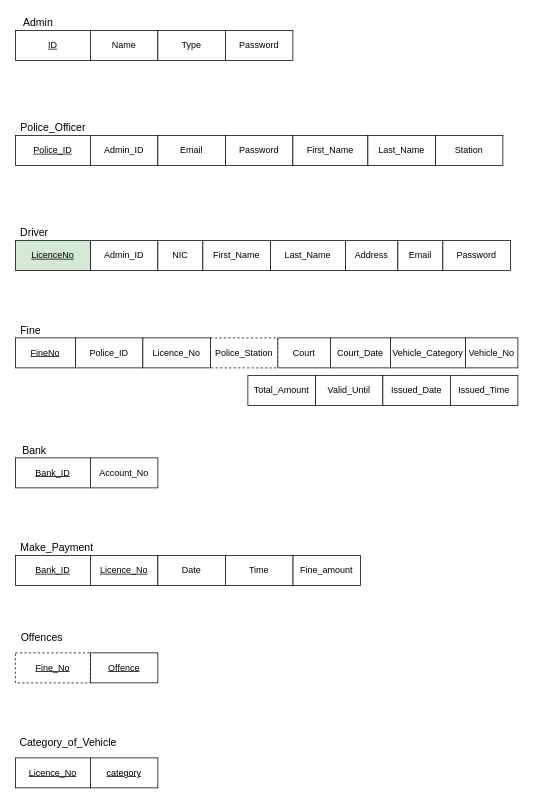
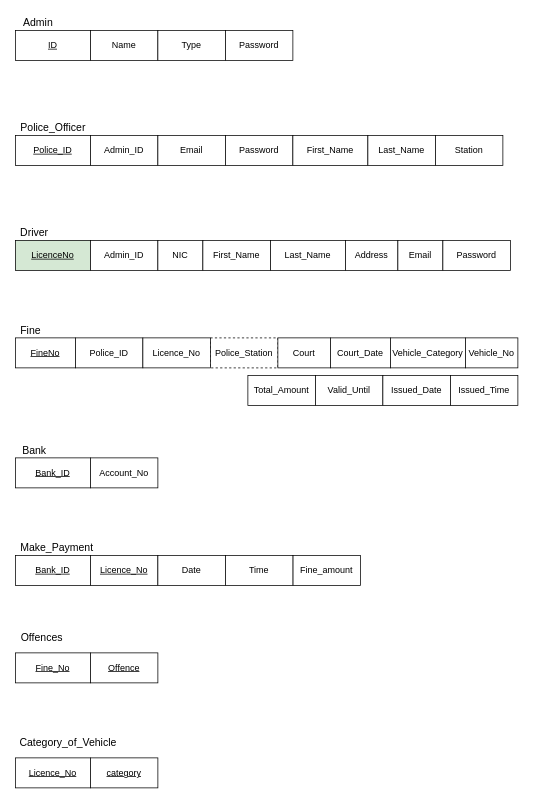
- <mxCell id="47" value="&lt;u&gt;&lt;font style=&quot;font-size: 12px&quot;&gt;Fine_No&lt;/font&gt;&lt;/u&gt;" style="rounded=0;whiteSpace=wrap;html=1;dashed=1;" parent="1" vertex="1"><mxGeometry x="20" y="870" width="100" height="40" as="geometry" /></mxCell>
+ <mxCell id="47" value="&lt;u&gt;&lt;font style=&quot;font-size: 12px&quot;&gt;Fine_No&lt;/font&gt;&lt;/u&gt;" style="rounded=0;whiteSpace=wrap;html=1;" parent="1" vertex="1"><mxGeometry x="20" y="870" width="100" height="40" as="geometry" /></mxCell>
